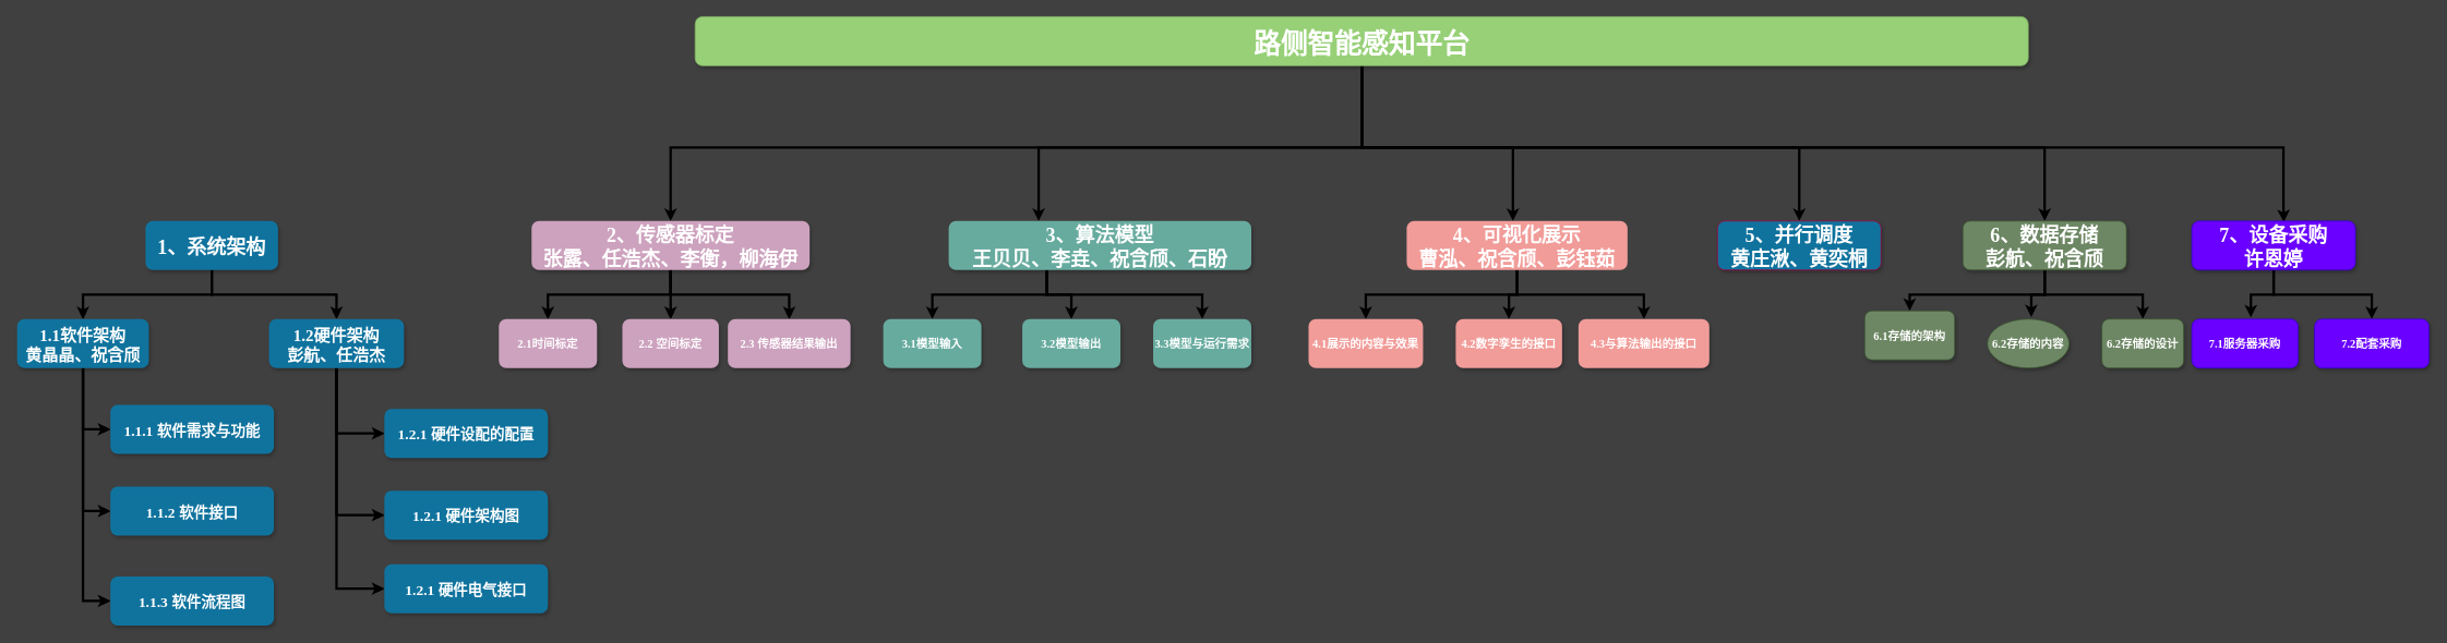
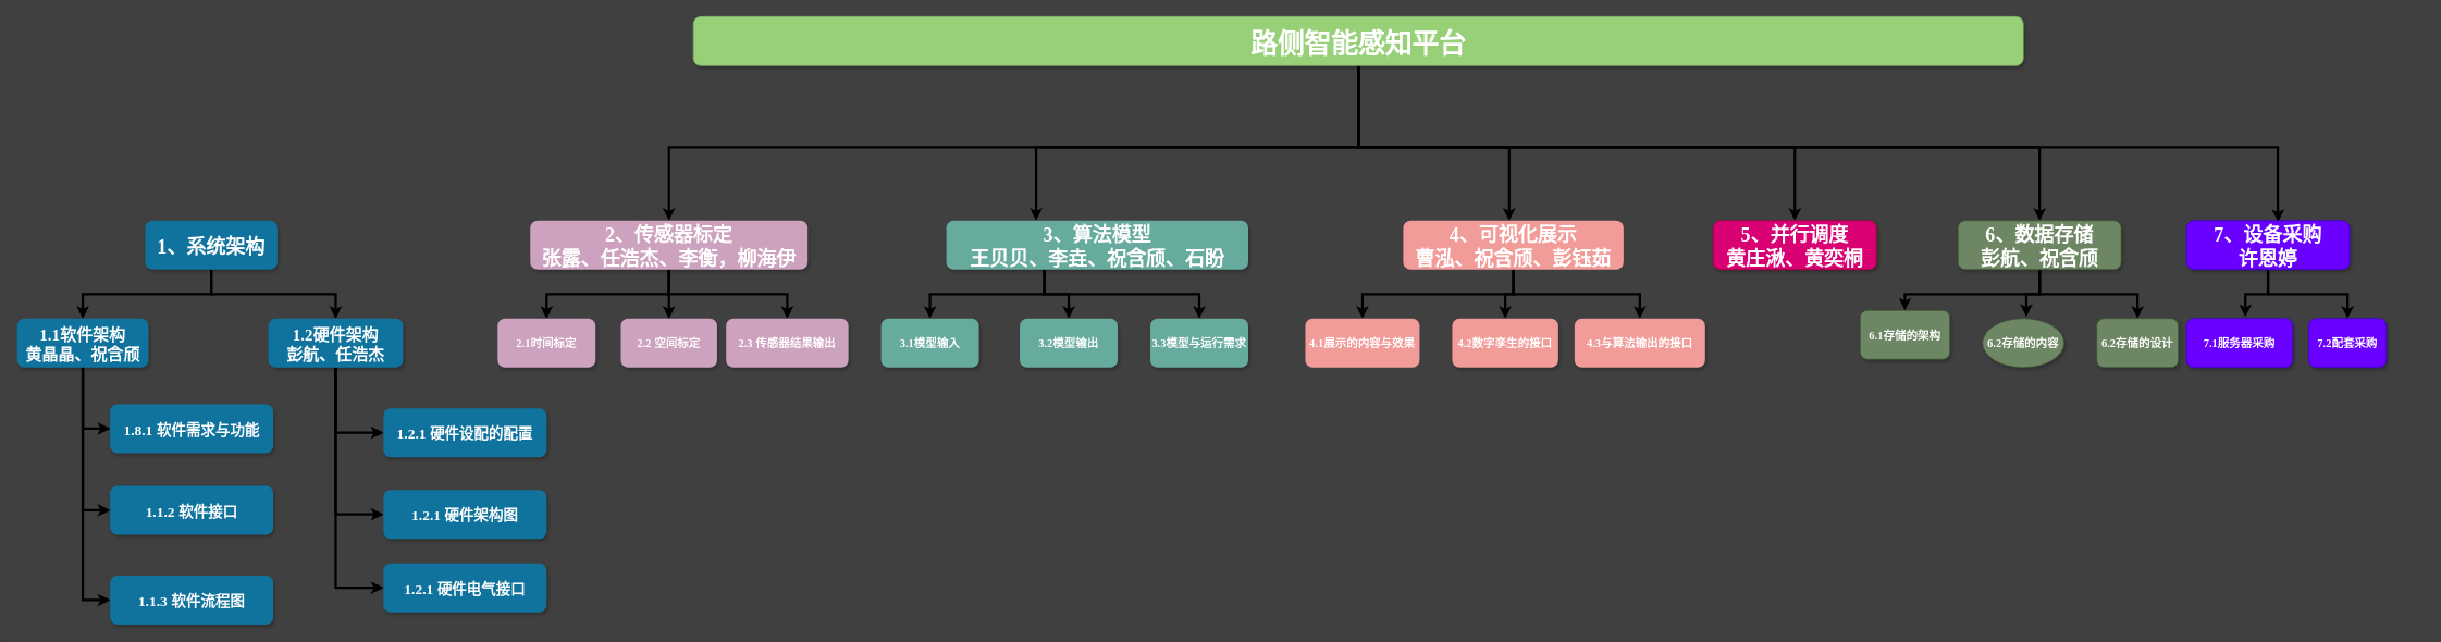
- <mxCell id="21" value="5、并行调度&#10;黄庄湫、黄奕桐" style="rounded=1;fillColor=#10739e;strokeColor=#A50040;shadow=1;fontStyle=1;fontColor=#ffffff;fontSize=24;fontFamily=微软雅黑;" parent="1" vertex="1"><mxGeometry x="2099" y="270" width="200" height="60" as="geometry" /></mxCell>
+ <mxCell id="21" value="5、并行调度&#10;黄庄湫、黄奕桐" style="rounded=1;fillColor=#d80073;strokeColor=#A50040;shadow=1;fontStyle=1;fontColor=#ffffff;fontSize=24;fontFamily=微软雅黑;" parent="1" vertex="1"><mxGeometry x="2099" y="270" width="200" height="60" as="geometry" /></mxCell>
- <mxCell id="69" value="7.2配套采购" style="rounded=1;fillColor=#6a00ff;strokeColor=#3700CC;shadow=1;fontStyle=1;fontColor=#ffffff;fontSize=14;fontFamily=微软雅黑;" vertex="1" parent="1"><mxGeometry x="2829" y="390" width="140" height="60" as="geometry" /></mxCell>
+ <mxCell id="69" value="7.2配套采购" style="rounded=1;fillColor=#6a00ff;strokeColor=#3700CC;shadow=1;fontStyle=1;fontColor=#ffffff;fontSize=14;fontFamily=微软雅黑;" vertex="1" parent="1"><mxGeometry x="2829" y="390" width="95" height="60" as="geometry" /></mxCell>
- <mxCell id="46" value="1.1.1 软件需求与功能" style="rounded=1;fillColor=#10739E;strokeColor=none;shadow=1;gradientColor=none;fontStyle=1;fontColor=#FFFFFF;fontSize=18;fontFamily=微软雅黑;" vertex="1" parent="1"><mxGeometry x="134" y="495" width="200" height="60" as="geometry" /></mxCell>
+ <mxCell id="46" value="1.8.1 软件需求与功能" style="rounded=1;fillColor=#10739E;strokeColor=none;shadow=1;gradientColor=none;fontStyle=1;fontColor=#FFFFFF;fontSize=18;fontFamily=微软雅黑;" vertex="1" parent="1"><mxGeometry x="134" y="495" width="200" height="60" as="geometry" /></mxCell>
